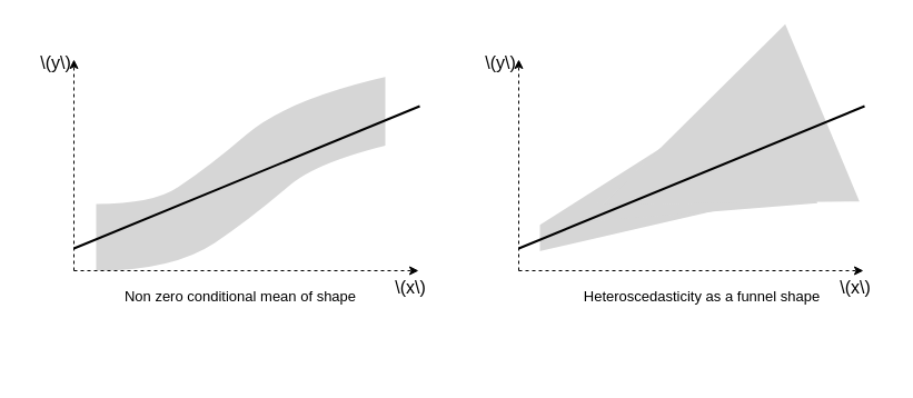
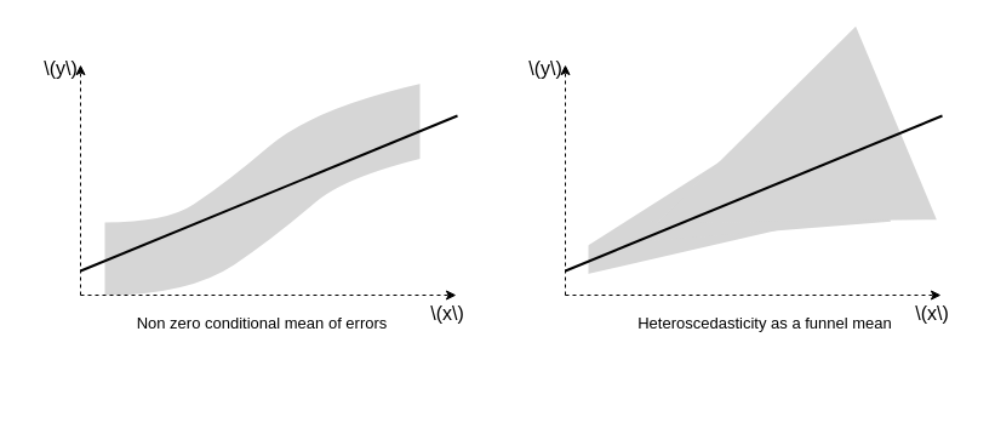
- <mxCell id="75" value="Non zero conditional mean of shape" style="text;html=1;strokeColor=none;fillColor=none;align=center;verticalAlign=middle;whiteSpace=wrap;rounded=0;fontSize=13;" vertex="1" parent="1"><mxGeometry x="86" y="251" width="260" height="30" as="geometry" /></mxCell>
+ <mxCell id="75" value="Non zero conditional mean of errors" style="text;html=1;strokeColor=none;fillColor=none;align=center;verticalAlign=middle;whiteSpace=wrap;rounded=0;fontSize=13;" vertex="1" parent="1"><mxGeometry x="86" y="251" width="260" height="30" as="geometry" /></mxCell>
- <mxCell id="76" value="Heteroscedasticity as a funnel shape" style="text;html=1;strokeColor=none;fillColor=none;align=center;verticalAlign=middle;whiteSpace=wrap;rounded=0;fontSize=13;" vertex="1" parent="1"><mxGeometry x="501" y="251" width="260" height="30" as="geometry" /></mxCell>
+ <mxCell id="76" value="Heteroscedasticity as a funnel mean" style="text;html=1;strokeColor=none;fillColor=none;align=center;verticalAlign=middle;whiteSpace=wrap;rounded=0;fontSize=13;" vertex="1" parent="1"><mxGeometry x="501" y="251" width="260" height="30" as="geometry" /></mxCell>
